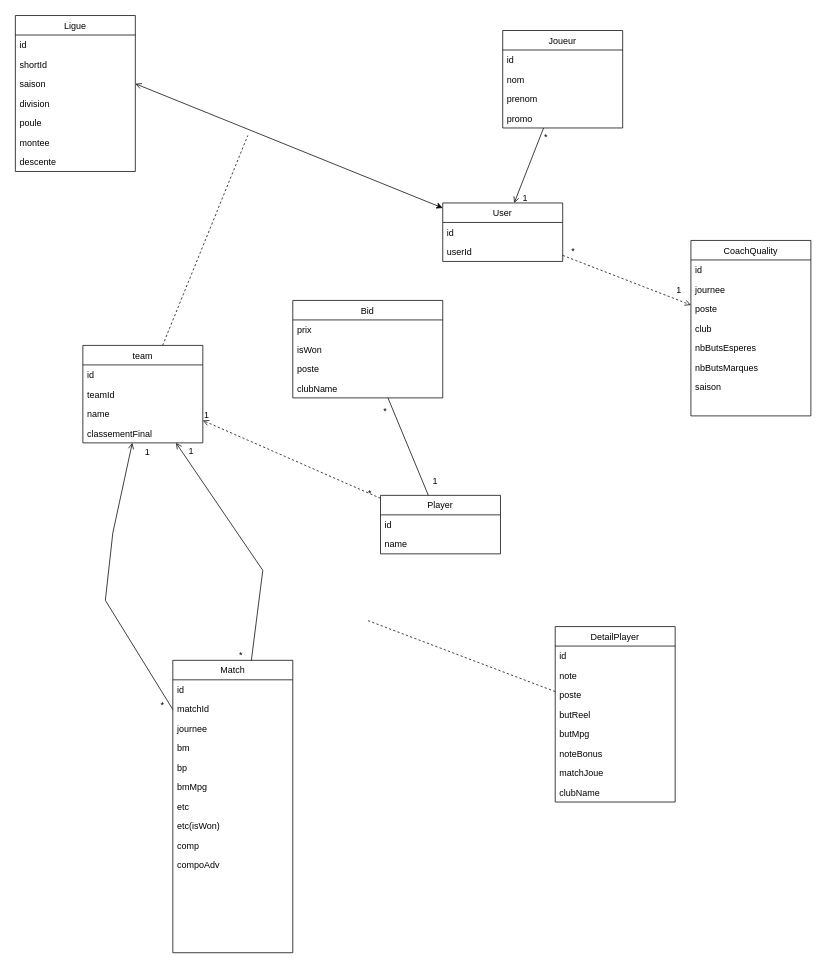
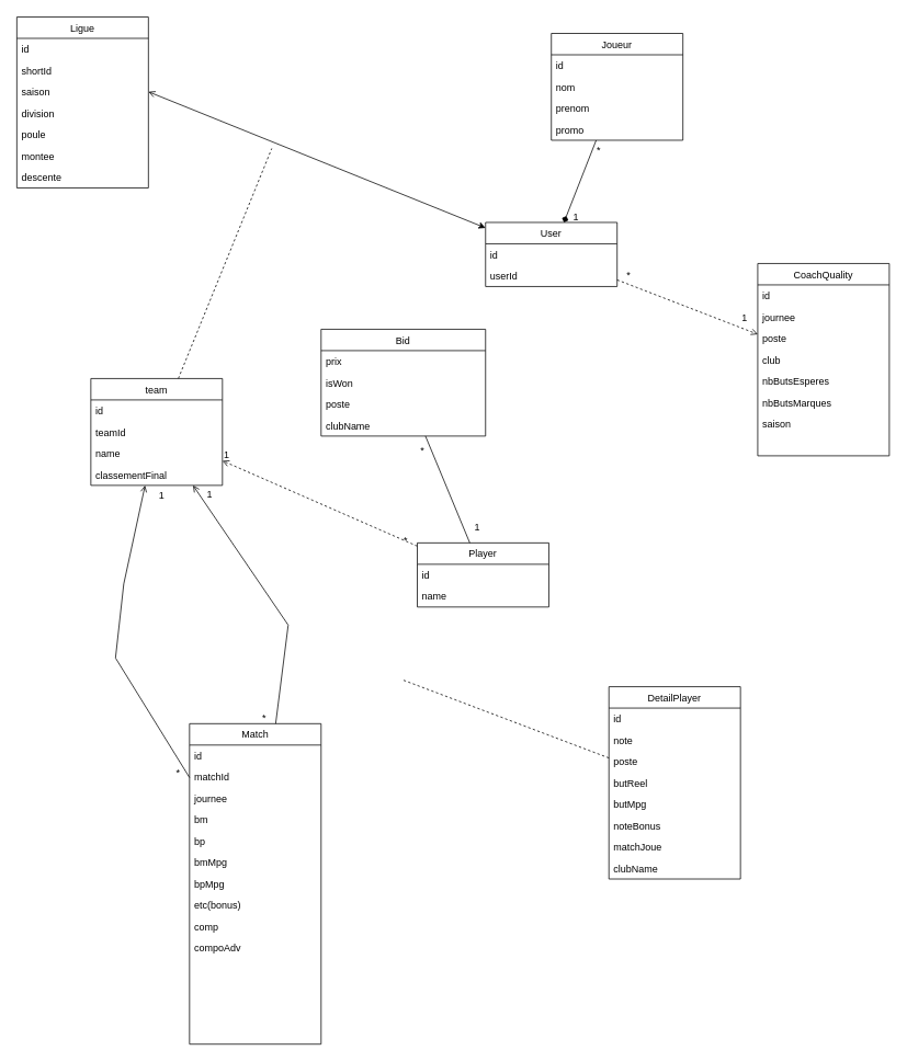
- <mxCell id="28" value="" style="endArrow=open;shadow=0;strokeWidth=1;rounded=0;endFill=1;elbow=vertical;" edge="1" parent="1" source="23" target="20"><mxGeometry relative="1" as="geometry"><mxPoint x="890" y="442.663" as="sourcePoint" /><mxPoint x="570" y="379.997" as="targetPoint" /><Array as="points" /></mxGeometry></mxCell>
+ <mxCell id="28" value="" style="endArrow=diamond;shadow=0;strokeWidth=1;rounded=0;endFill=1;elbow=vertical;" edge="1" parent="1" source="23" target="20"><mxGeometry relative="1" as="geometry"><mxPoint x="890" y="442.663" as="sourcePoint" /><mxPoint x="570" y="379.997" as="targetPoint" /><Array as="points" /></mxGeometry></mxCell>
- <mxCell id="61" value="etc" style="text;align=left;verticalAlign=top;spacingLeft=4;spacingRight=4;overflow=hidden;rotatable=0;points=[[0,0.5],[1,0.5]];portConstraint=eastwest;" vertex="1" parent="54"><mxGeometry y="182" width="160" height="26" as="geometry" /></mxCell>
+ <mxCell id="61" value="bpMpg" style="text;align=left;verticalAlign=top;spacingLeft=4;spacingRight=4;overflow=hidden;rotatable=0;points=[[0,0.5],[1,0.5]];portConstraint=eastwest;" vertex="1" parent="54"><mxGeometry y="182" width="160" height="26" as="geometry" /></mxCell>
- <mxCell id="62" value="etc(isWon)" style="text;align=left;verticalAlign=top;spacingLeft=4;spacingRight=4;overflow=hidden;rotatable=0;points=[[0,0.5],[1,0.5]];portConstraint=eastwest;" vertex="1" parent="54"><mxGeometry y="208" width="160" height="26" as="geometry" /></mxCell>
+ <mxCell id="62" value="etc(bonus)" style="text;align=left;verticalAlign=top;spacingLeft=4;spacingRight=4;overflow=hidden;rotatable=0;points=[[0,0.5],[1,0.5]];portConstraint=eastwest;" vertex="1" parent="54"><mxGeometry y="208" width="160" height="26" as="geometry" /></mxCell>
